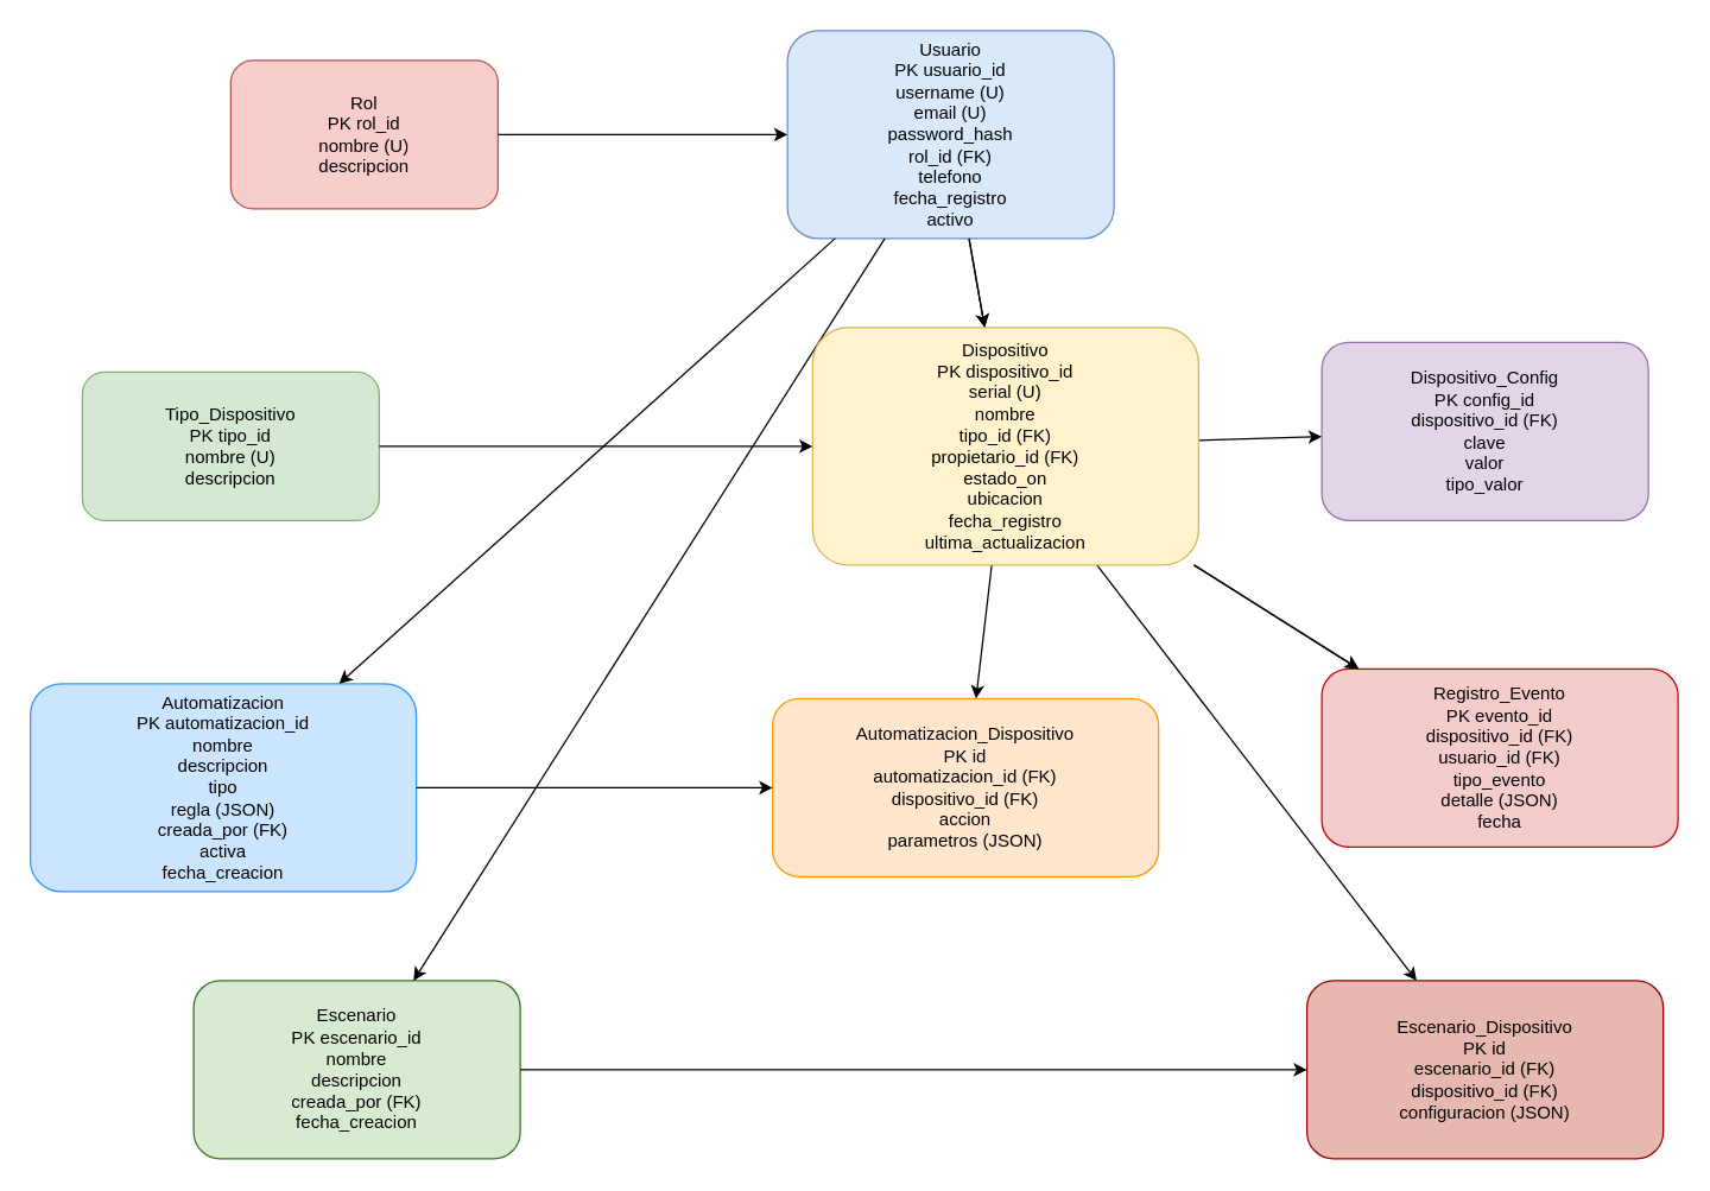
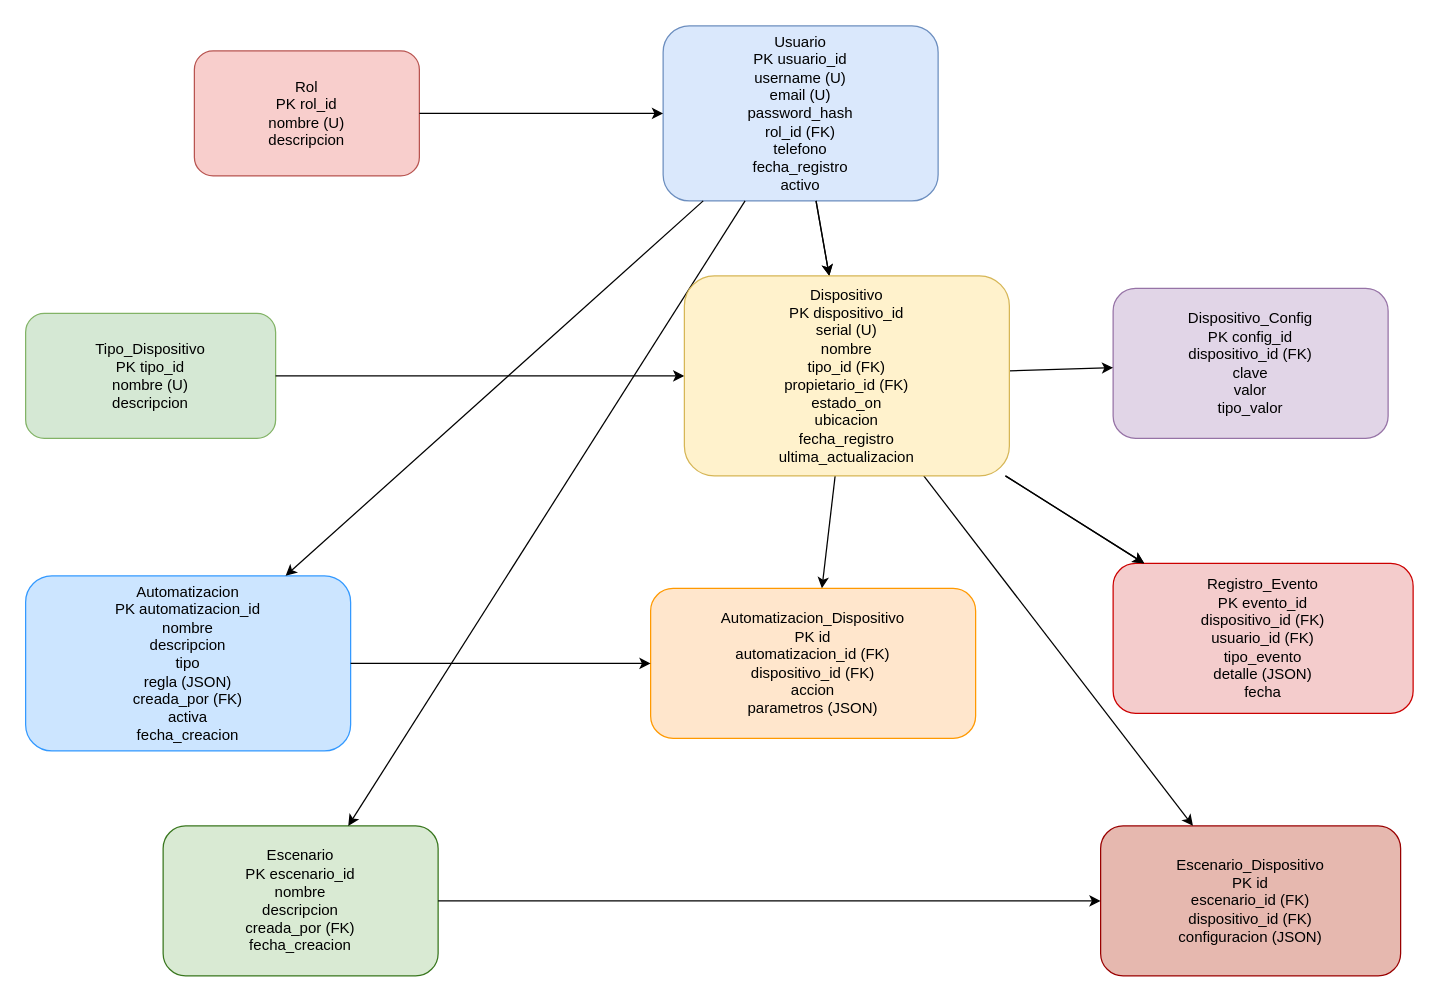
- <mxCell id="4" value="Tipo_Dispositivo&#10;PK tipo_id&#10;nombre (U)&#10;descripcion" style="shape=rectangle;rounded=1;whiteSpace=wrap;html=1;fillColor=#d5e8d4;strokeColor=#82b366;" vertex="1" parent="1"><mxGeometry x="55" y="250" width="200" height="100" as="geometry" /></mxCell>
+ <mxCell id="4" value="Tipo_Dispositivo&#10;PK tipo_id&#10;nombre (U)&#10;descripcion" style="shape=rectangle;rounded=1;whiteSpace=wrap;html=1;fillColor=#d5e8d4;strokeColor=#82b366;" vertex="1" parent="1"><mxGeometry x="20" y="250" width="200" height="100" as="geometry" /></mxCell>
